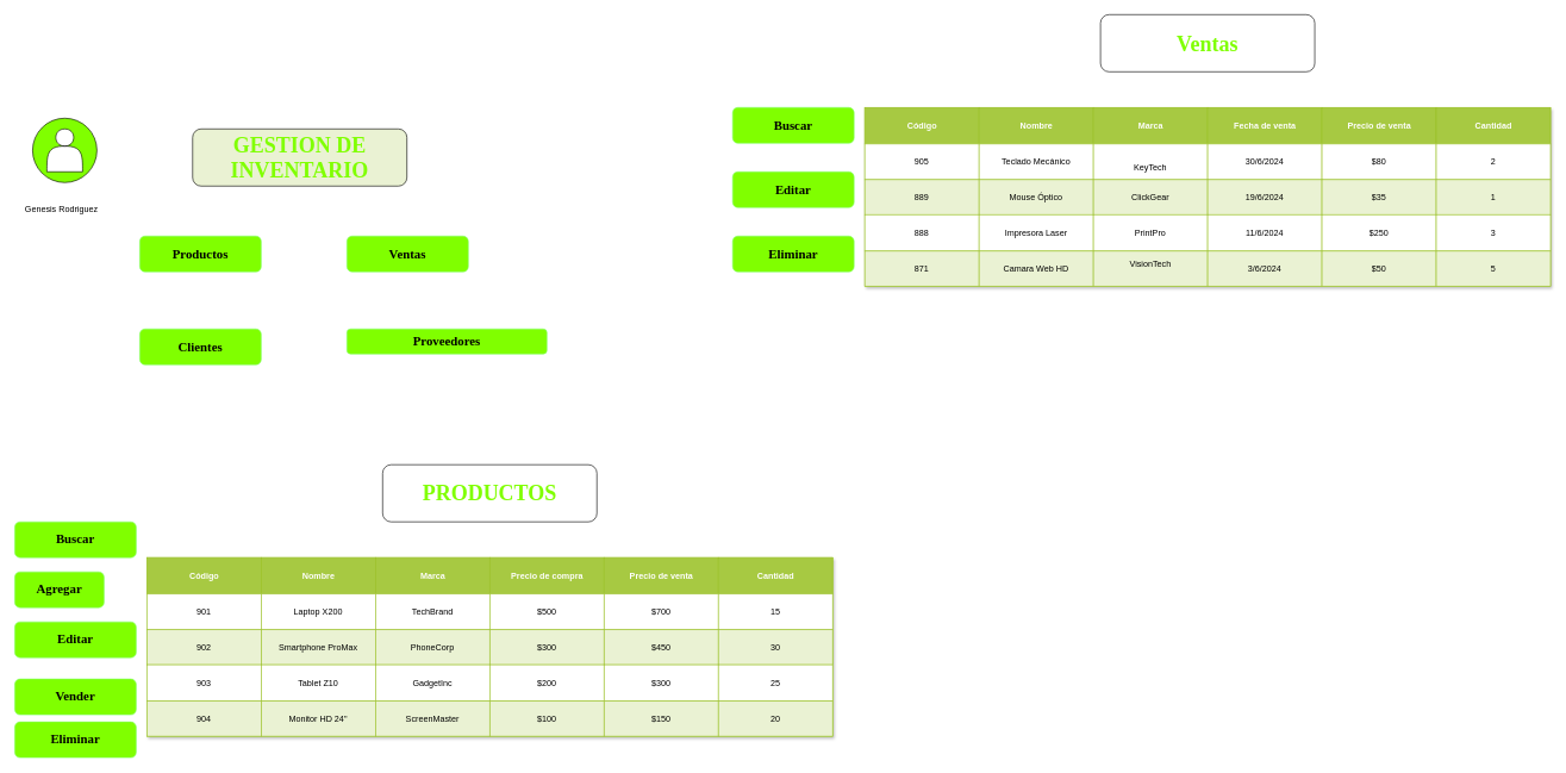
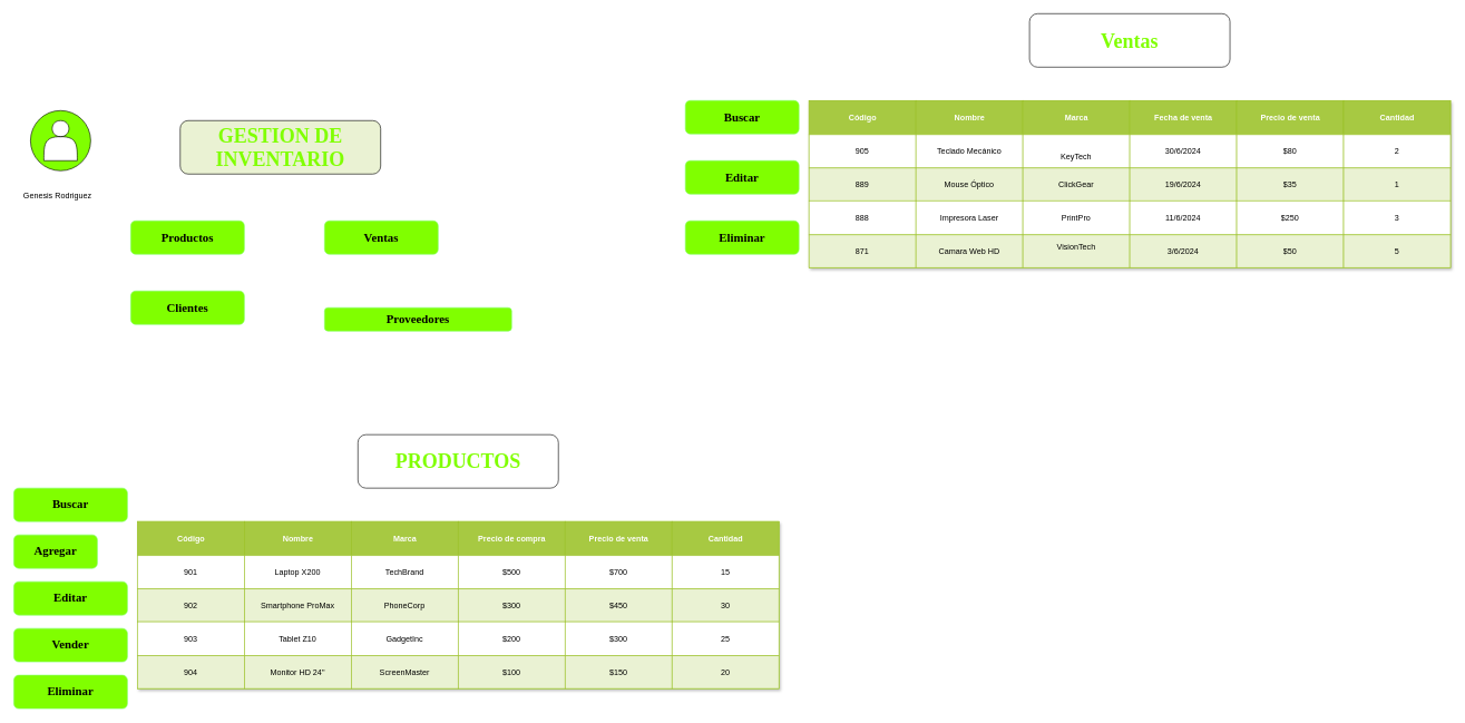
- <mxCell id="5" value="&lt;h2&gt;&lt;font face=&quot;Times New Roman&quot;&gt;Clientes&lt;/font&gt;&lt;/h2&gt;" style="rounded=1;whiteSpace=wrap;html=1;fillColor=#80FF00;strokeColor=#80ff66;" vertex="1" parent="1"><mxGeometry x="195" y="460" width="170" height="50" as="geometry" /></mxCell>
+ <mxCell id="5" value="&lt;h2&gt;&lt;font face=&quot;Times New Roman&quot;&gt;Clientes&lt;/font&gt;&lt;/h2&gt;" style="rounded=1;whiteSpace=wrap;html=1;fillColor=#80FF00;strokeColor=#80ff66;" vertex="1" parent="1"><mxGeometry x="195" y="435" width="170" height="50" as="geometry" /></mxCell>
- <mxCell id="51" value="&lt;h2&gt;&lt;font face=&quot;Times New Roman&quot;&gt;Vender&lt;/font&gt;&lt;/h2&gt;" style="rounded=1;whiteSpace=wrap;html=1;fillColor=#80FF00;strokeColor=#80ff66;" vertex="1" parent="1"><mxGeometry x="20" y="950" width="170" height="50" as="geometry" /></mxCell>
+ <mxCell id="51" value="&lt;h2&gt;&lt;font face=&quot;Times New Roman&quot;&gt;Vender&lt;/font&gt;&lt;/h2&gt;" style="rounded=1;whiteSpace=wrap;html=1;fillColor=#80FF00;strokeColor=#80ff66;" vertex="1" parent="1"><mxGeometry x="20" y="940" width="170" height="50" as="geometry" /></mxCell>
